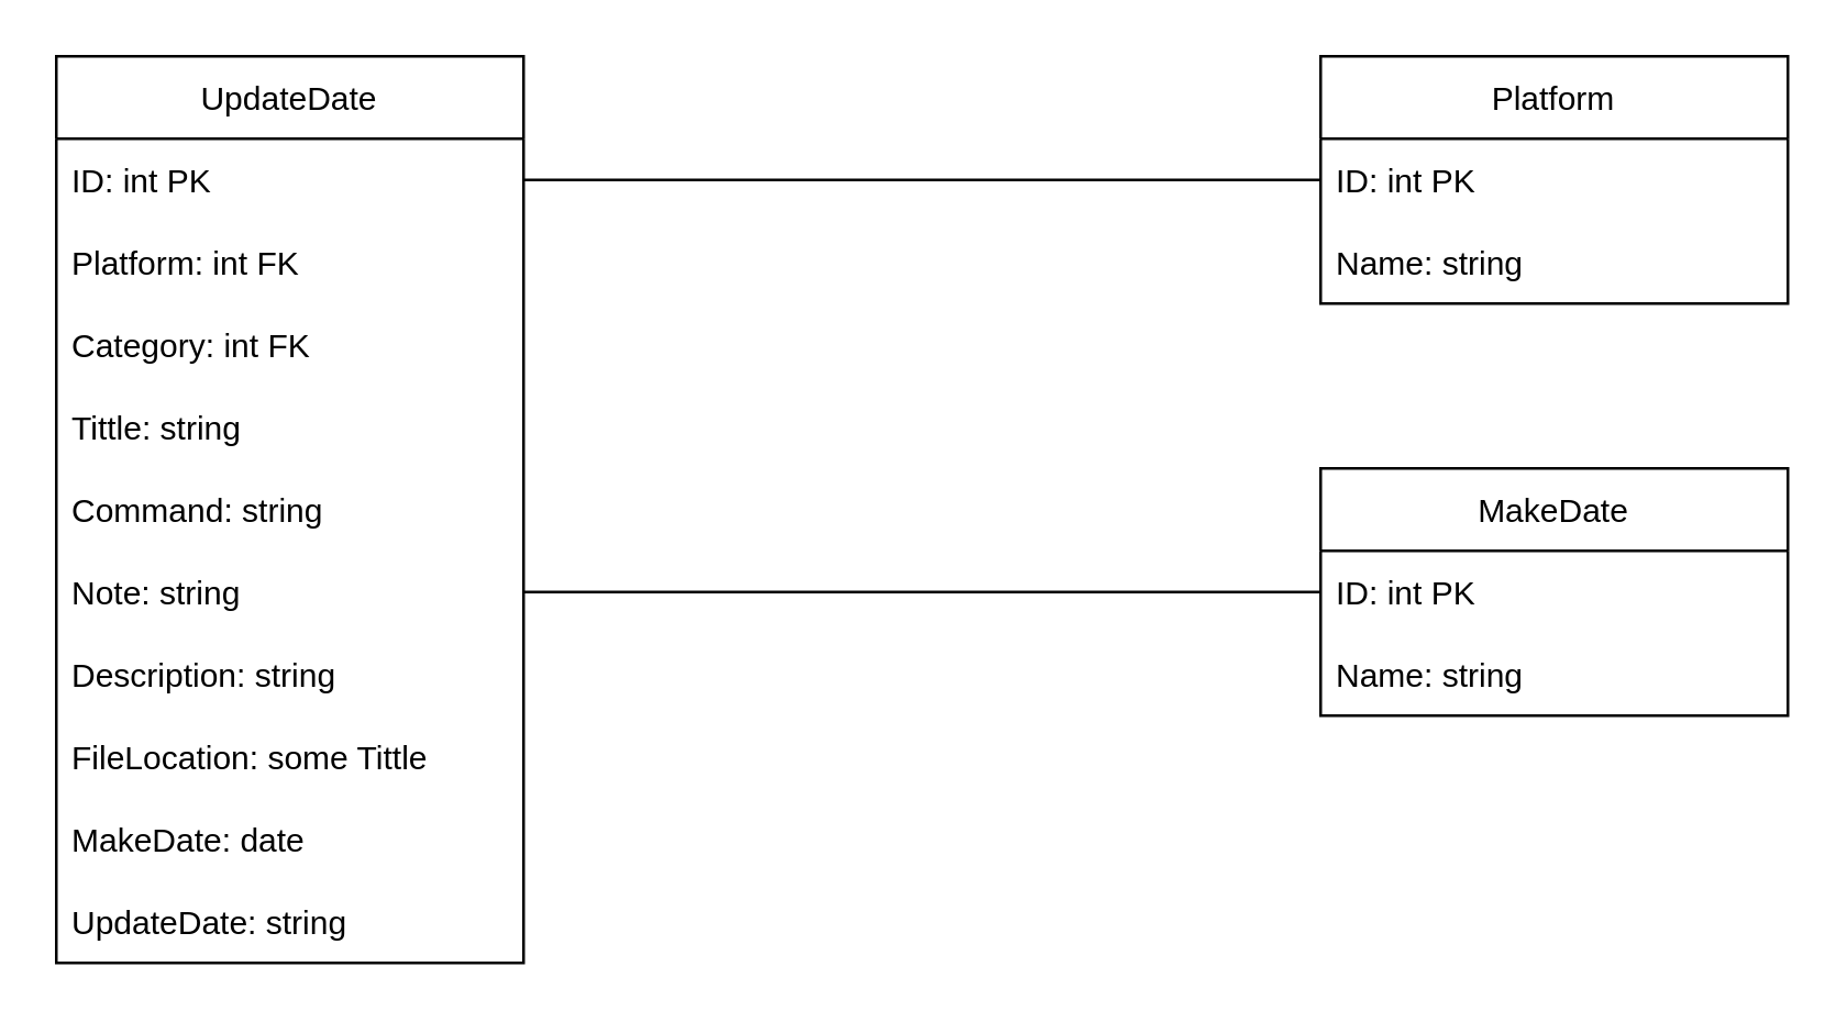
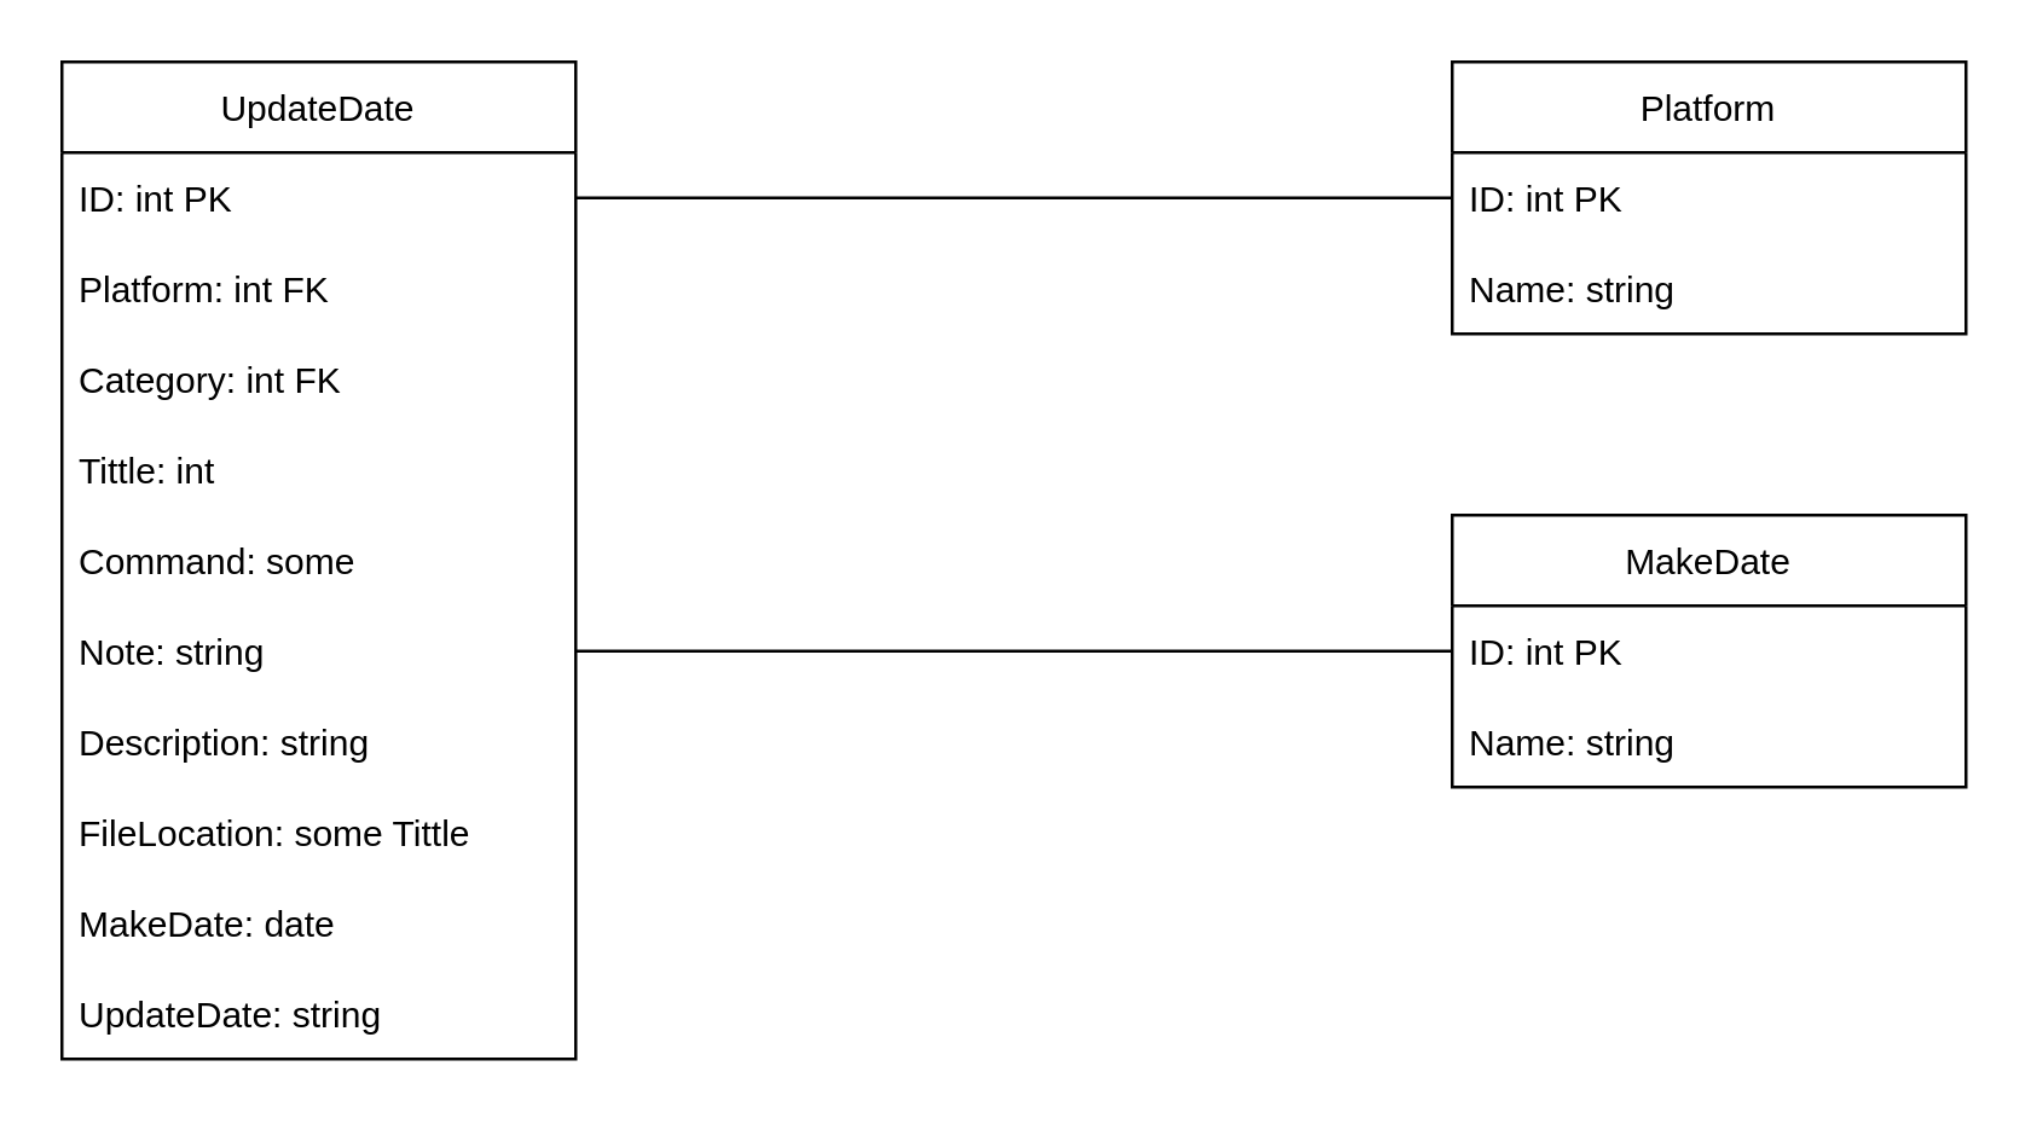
- <mxCell id="6" value="Tittle: string" style="text;strokeColor=none;fillColor=none;align=left;verticalAlign=middle;spacingLeft=4;spacingRight=4;overflow=hidden;points=[[0,0.5],[1,0.5]];portConstraint=eastwest;rotatable=0;" parent="2" vertex="1"><mxGeometry y="120" width="170" height="30" as="geometry" /></mxCell>
+ <mxCell id="6" value="Tittle: int" style="text;strokeColor=none;fillColor=none;align=left;verticalAlign=middle;spacingLeft=4;spacingRight=4;overflow=hidden;points=[[0,0.5],[1,0.5]];portConstraint=eastwest;rotatable=0;" parent="2" vertex="1"><mxGeometry y="120" width="170" height="30" as="geometry" /></mxCell>
- <mxCell id="7" value="Command: string" style="text;strokeColor=none;fillColor=none;align=left;verticalAlign=middle;spacingLeft=4;spacingRight=4;overflow=hidden;points=[[0,0.5],[1,0.5]];portConstraint=eastwest;rotatable=0;" parent="2" vertex="1"><mxGeometry y="150" width="170" height="30" as="geometry" /></mxCell>
+ <mxCell id="7" value="Command: some" style="text;strokeColor=none;fillColor=none;align=left;verticalAlign=middle;spacingLeft=4;spacingRight=4;overflow=hidden;points=[[0,0.5],[1,0.5]];portConstraint=eastwest;rotatable=0;" parent="2" vertex="1"><mxGeometry y="150" width="170" height="30" as="geometry" /></mxCell>
